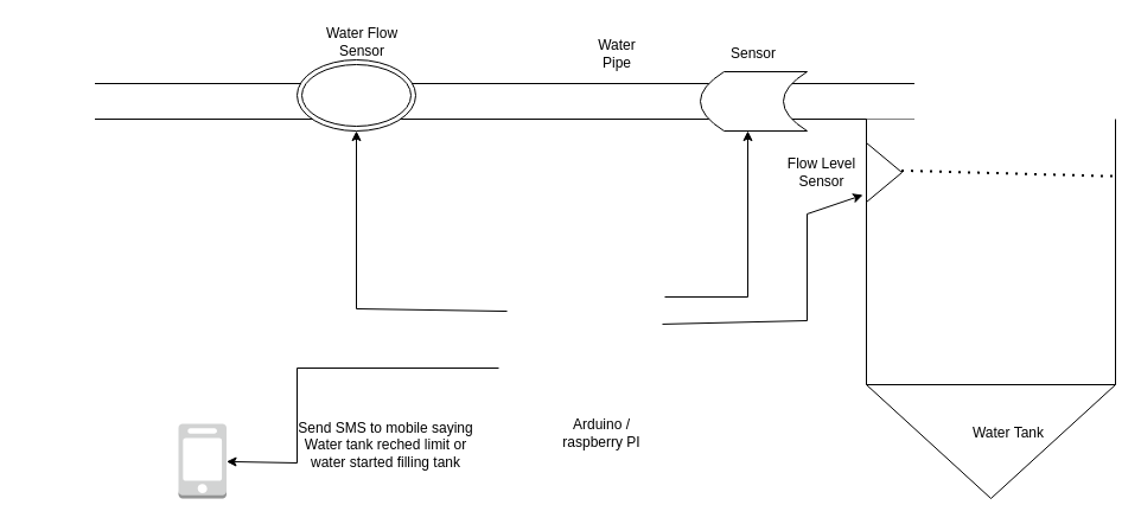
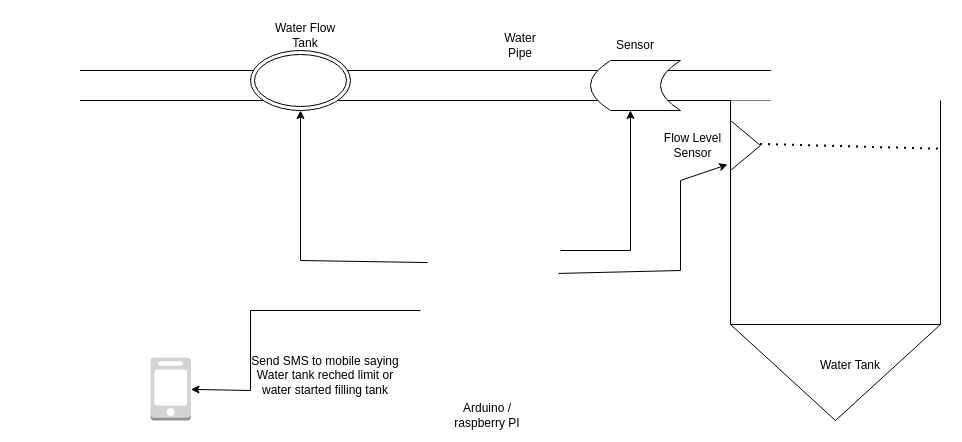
- <mxCell id="5" value="Water Flow Sensor" style="text;html=1;strokeColor=none;fillColor=none;align=center;verticalAlign=middle;whiteSpace=wrap;rounded=0;" parent="1" vertex="1"><mxGeometry x="260" y="20" width="90" height="30" as="geometry" /></mxCell>
+ <mxCell id="5" value="Water Flow Tank" style="text;html=1;strokeColor=none;fillColor=none;align=center;verticalAlign=middle;whiteSpace=wrap;rounded=0;" parent="1" vertex="1"><mxGeometry x="260" y="20" width="90" height="30" as="geometry" /></mxCell>
- <mxCell id="15" value="Arduino / raspberry PI" style="text;html=1;strokeColor=none;fillColor=none;align=center;verticalAlign=middle;whiteSpace=wrap;rounded=0;" parent="1" vertex="1"><mxGeometry x="464" y="350" width="86" height="30" as="geometry" /></mxCell>
+ <mxCell id="15" value="Arduino / raspberry PI" style="text;html=1;strokeColor=none;fillColor=none;align=center;verticalAlign=middle;whiteSpace=wrap;rounded=0;" parent="1" vertex="1"><mxGeometry x="444" y="400" width="86" height="30" as="geometry" /></mxCell>
